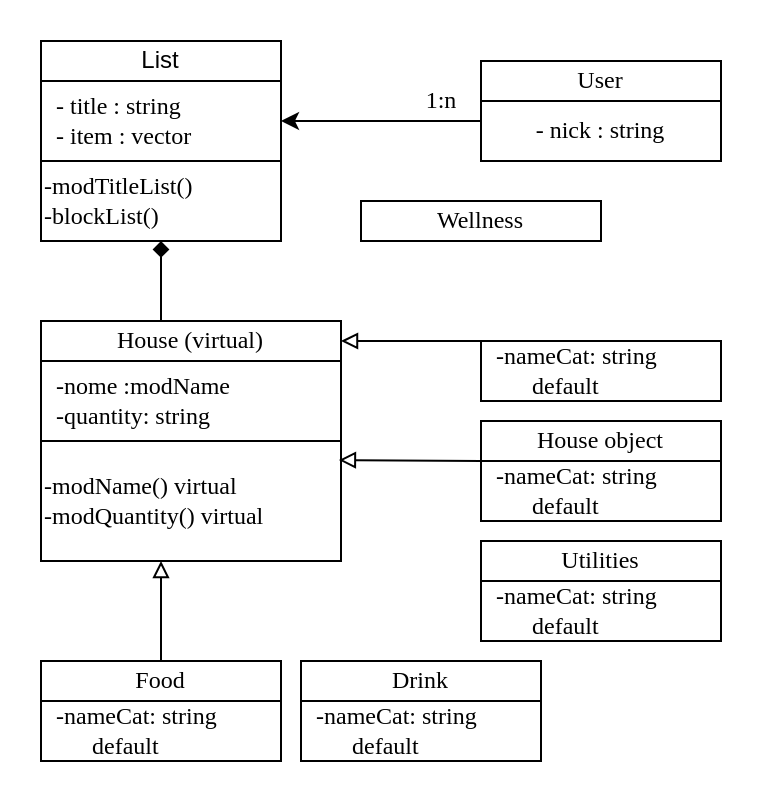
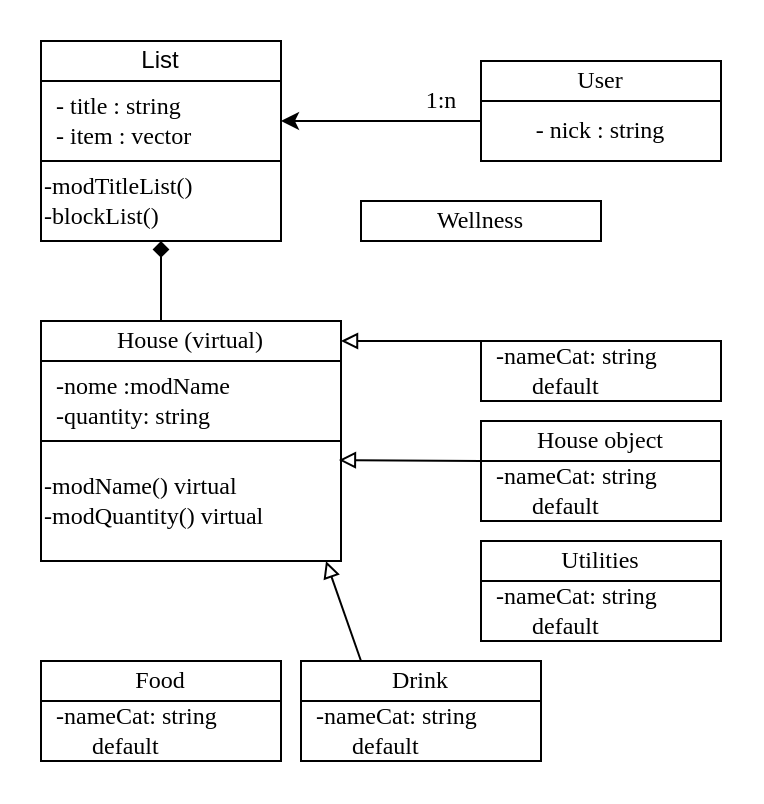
+ <mxCell id="22" value="" style="endArrow=block;html=1;rounded=0;fontFamily=Verdana;exitX=0.25;exitY=0;exitDx=0;exitDy=0;entryX=0.95;entryY=1.001;entryDx=0;entryDy=0;endFill=0;entryPerimeter=0;" edge="1" parent="1" source="16" target="12"><mxGeometry width="50" height="50" relative="1" as="geometry"><mxPoint x="229.76" y="360" as="sourcePoint" /><mxPoint x="229.76" y="280" as="targetPoint" /><Array as="points" /></mxGeometry></mxCell>
- <mxCell id="13" value="" style="endArrow=block;html=1;rounded=0;fontFamily=Verdana;exitX=0.5;exitY=0;exitDx=0;exitDy=0;entryX=0.4;entryY=1;entryDx=0;entryDy=0;entryPerimeter=0;endFill=0;" edge="1" parent="1" source="14" target="12"><mxGeometry width="50" height="50" relative="1" as="geometry"><mxPoint x="60" y="360" as="sourcePoint" /><mxPoint x="70" y="300" as="targetPoint" /></mxGeometry></mxCell>
